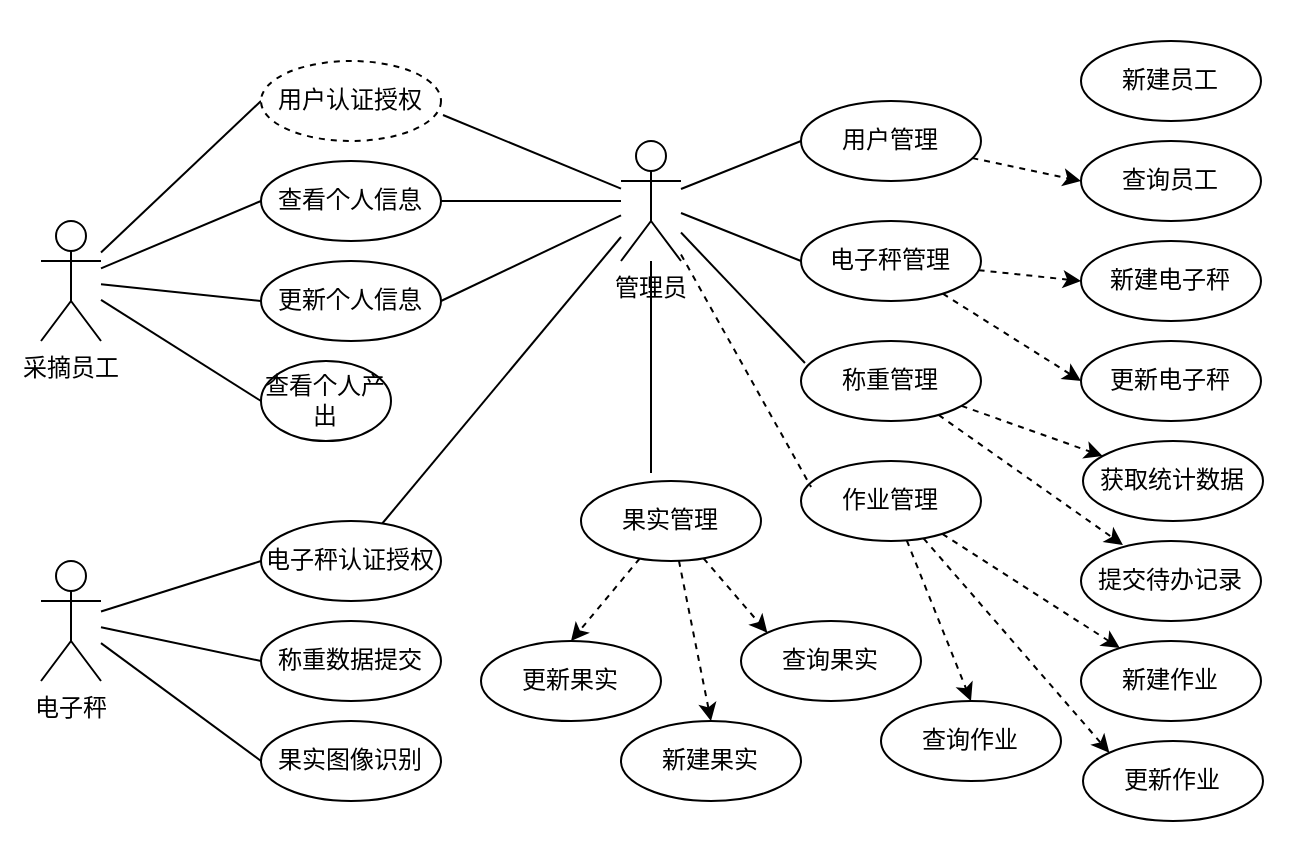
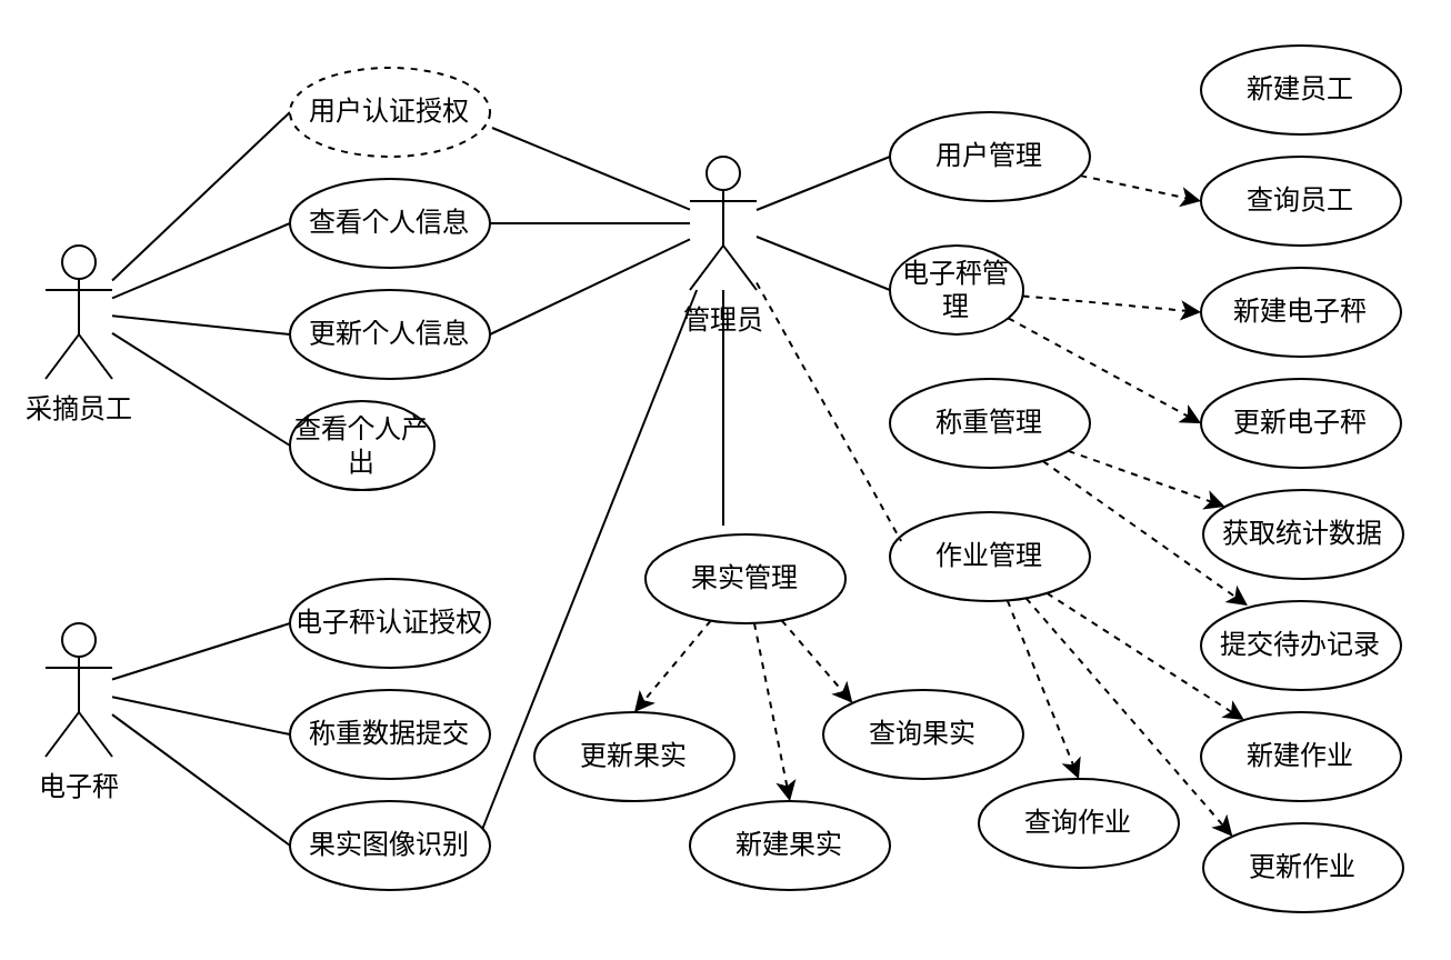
- <mxCell id="35" value="电子秤管理" style="ellipse;whiteSpace=wrap;html=1;" parent="1" vertex="1"><mxGeometry x="400" y="110" width="90" height="40" as="geometry" /></mxCell>
+ <mxCell id="35" value="电子秤管理" style="ellipse;whiteSpace=wrap;html=1;" parent="1" vertex="1"><mxGeometry x="400" y="110" width="60" height="40" as="geometry" /></mxCell>
- <mxCell id="38" style="edgeStyle=none;html=1;entryX=0.022;entryY=0.275;entryDx=0;entryDy=0;entryPerimeter=0;endArrow=none;endFill=0;" parent="1" source="12" target="32" edge="1"><mxGeometry relative="1" as="geometry" /></mxCell>
- <mxCell id="11" style="edgeStyle=none;html=1;endArrow=none;endFill=0;" parent="1" source="12" target="29" edge="1"><mxGeometry relative="1" as="geometry" /></mxCell>
+ <mxCell id="11" style="edgeStyle=none;html=1;entryX=0.956;entryY=0.35;entryDx=0;entryDy=0;endArrow=none;endFill=0;entryPerimeter=0;" parent="1" source="12" target="17" edge="1"><mxGeometry relative="1" as="geometry" /></mxCell>
